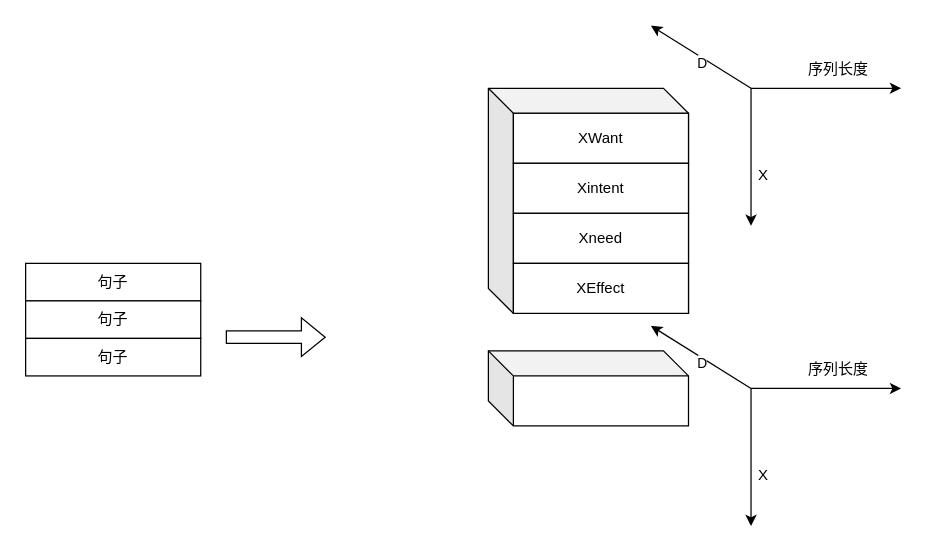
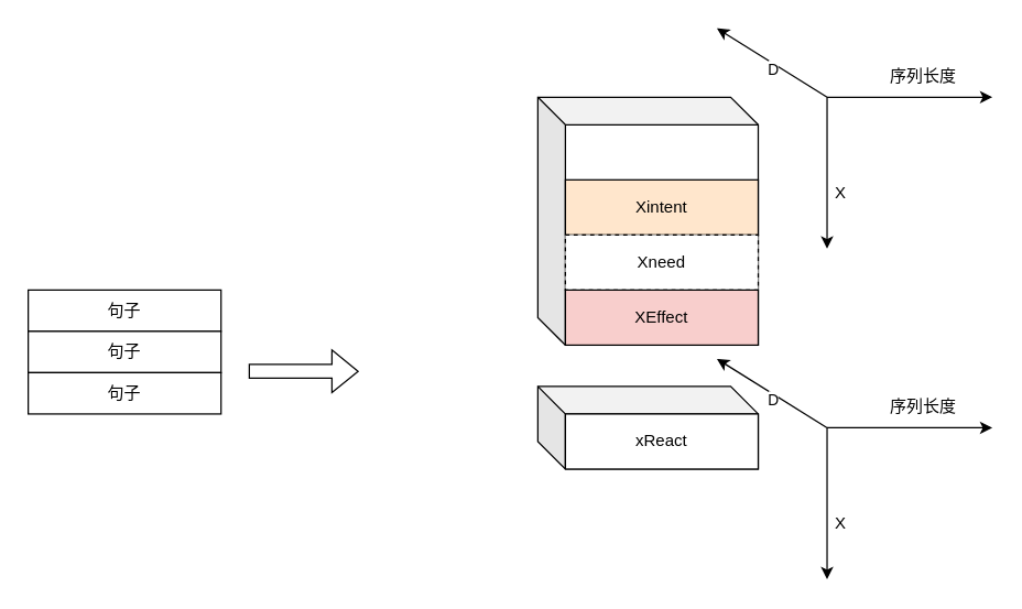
- <mxCell id="7" value="XWant" style="rounded=0;whiteSpace=wrap;html=1;" vertex="1" parent="1"><mxGeometry x="410" y="90" width="140" height="40" as="geometry" /></mxCell>
- <mxCell id="8" value="Xintent" style="rounded=0;whiteSpace=wrap;html=1;" vertex="1" parent="1"><mxGeometry x="410" y="130" width="140" height="40" as="geometry" /></mxCell>
+ <mxCell id="8" value="Xintent" style="rounded=0;whiteSpace=wrap;html=1;fillColor=#ffe6cc;" vertex="1" parent="1"><mxGeometry x="410" y="130" width="140" height="40" as="geometry" /></mxCell>
- <mxCell id="9" value="Xneed" style="rounded=0;whiteSpace=wrap;html=1;" vertex="1" parent="1"><mxGeometry x="410" y="170" width="140" height="40" as="geometry" /></mxCell>
+ <mxCell id="9" value="Xneed" style="rounded=0;whiteSpace=wrap;html=1;dashed=1;" vertex="1" parent="1"><mxGeometry x="410" y="170" width="140" height="40" as="geometry" /></mxCell>
- <mxCell id="10" value="XEffect" style="rounded=0;whiteSpace=wrap;html=1;" vertex="1" parent="1"><mxGeometry x="410" y="210" width="140" height="40" as="geometry" /></mxCell>
+ <mxCell id="10" value="XEffect" style="rounded=0;whiteSpace=wrap;html=1;fillColor=#f8cecc;" vertex="1" parent="1"><mxGeometry x="410" y="210" width="140" height="40" as="geometry" /></mxCell>
+ <mxCell id="18" value="xReact" style="rounded=0;whiteSpace=wrap;html=1;" vertex="1" parent="1"><mxGeometry x="410" y="300" width="140" height="40" as="geometry" /></mxCell>
